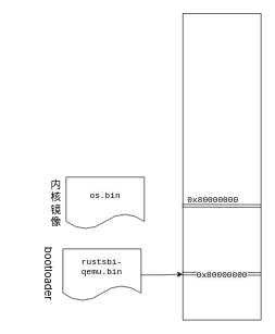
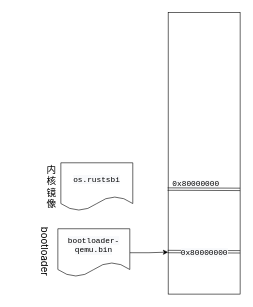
- <mxCell id="8" value="&lt;span style=&quot;font-family: SFMono-Regular, Menlo, Consolas, Monaco, &amp;quot;Liberation Mono&amp;quot;, &amp;quot;Lucida Console&amp;quot;, monospace; font-size: 13px; text-align: start; background-color: rgb(248, 249, 251);&quot;&gt;os.bin&lt;/span&gt;" style="shape=document;whiteSpace=wrap;html=1;boundedLbl=1;" vertex="1" parent="1"><mxGeometry x="101" y="271" width="120" height="80" as="geometry" /></mxCell>
+ <mxCell id="8" value="&lt;span style=&quot;font-family: SFMono-Regular, Menlo, Consolas, Monaco, &amp;quot;Liberation Mono&amp;quot;, &amp;quot;Lucida Console&amp;quot;, monospace; font-size: 13px; text-align: start; background-color: rgb(248, 249, 251);&quot;&gt;os.rustsbi&lt;/span&gt;" style="shape=document;whiteSpace=wrap;html=1;boundedLbl=1;" vertex="1" parent="1"><mxGeometry x="101" y="271" width="120" height="80" as="geometry" /></mxCell>
- <mxCell id="4" value="&lt;span style=&quot;font-family: SFMono-Regular, Menlo, Consolas, Monaco, &amp;quot;Liberation Mono&amp;quot;, &amp;quot;Lucida Console&amp;quot;, monospace; font-size: 13px; text-align: start; background-color: rgb(248, 249, 251);&quot;&gt;rustsbi-qemu.bin&lt;/span&gt;" style="shape=document;whiteSpace=wrap;html=1;boundedLbl=1;" vertex="1" parent="1"><mxGeometry x="96" y="381" width="120" height="80" as="geometry" /></mxCell>
+ <mxCell id="4" value="&lt;span style=&quot;font-family: SFMono-Regular, Menlo, Consolas, Monaco, &amp;quot;Liberation Mono&amp;quot;, &amp;quot;Lucida Console&amp;quot;, monospace; font-size: 13px; text-align: start; background-color: rgb(248, 249, 251);&quot;&gt;bootloader-qemu.bin&lt;/span&gt;" style="shape=document;whiteSpace=wrap;html=1;boundedLbl=1;" vertex="1" parent="1"><mxGeometry x="96" y="381" width="120" height="80" as="geometry" /></mxCell>
